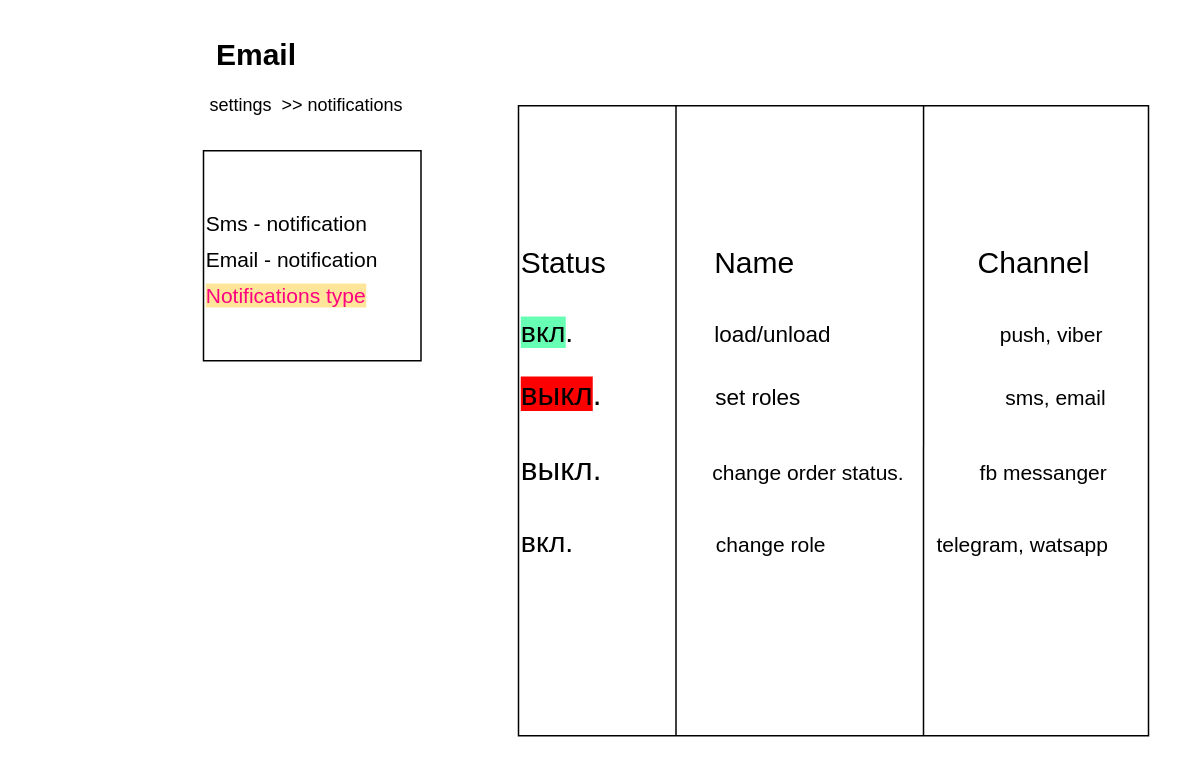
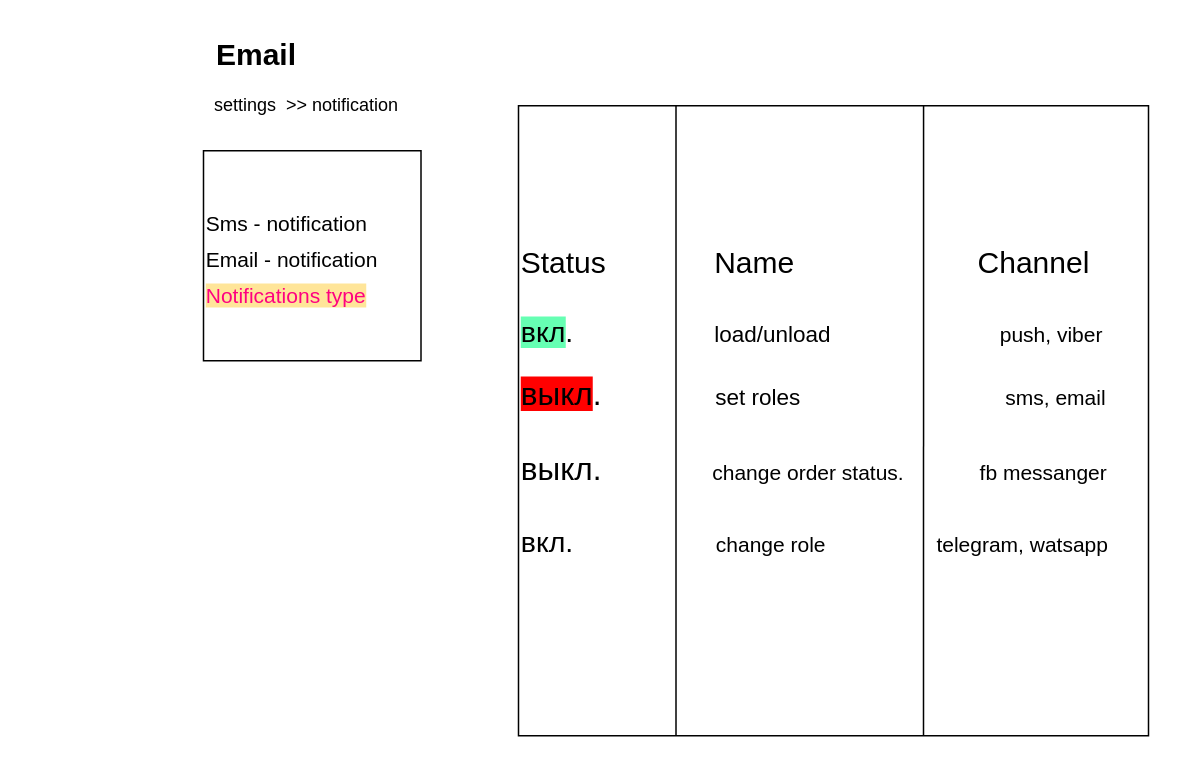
- <mxCell id="4" value="&amp;nbsp; &amp;nbsp; &amp;nbsp; &amp;nbsp; &amp;nbsp; &amp;nbsp; &amp;nbsp; &amp;nbsp; &amp;nbsp; &amp;nbsp; &amp;nbsp; &amp;nbsp;&lt;br&gt;&lt;br&gt;&amp;nbsp; &amp;nbsp; &amp;nbsp; &amp;nbsp; &amp;nbsp; &amp;nbsp; &amp;nbsp; &amp;nbsp; &amp;nbsp; &amp;nbsp; &amp;nbsp; &amp;nbsp; &amp;nbsp; &amp;nbsp; &amp;nbsp; &amp;nbsp; &amp;nbsp;settings&amp;nbsp; &amp;gt;&amp;gt; notifications&amp;nbsp;" style="text;html=1;align=center;verticalAlign=middle;resizable=0;points=[];autosize=1;" vertex="1" parent="1"><mxGeometry x="20" y="30" width="260" height="50" as="geometry" /></mxCell>
+ <mxCell id="4" value="&amp;nbsp; &amp;nbsp; &amp;nbsp; &amp;nbsp; &amp;nbsp; &amp;nbsp; &amp;nbsp; &amp;nbsp; &amp;nbsp; &amp;nbsp; &amp;nbsp; &amp;nbsp;&lt;br&gt;&lt;br&gt;&amp;nbsp; &amp;nbsp; &amp;nbsp; &amp;nbsp; &amp;nbsp; &amp;nbsp; &amp;nbsp; &amp;nbsp; &amp;nbsp; &amp;nbsp; &amp;nbsp; &amp;nbsp; &amp;nbsp; &amp;nbsp; &amp;nbsp; &amp;nbsp; &amp;nbsp;settings&amp;nbsp; &amp;gt;&amp;gt; notification&amp;nbsp;" style="text;html=1;align=center;verticalAlign=middle;resizable=0;points=[];autosize=1;" vertex="1" parent="1"><mxGeometry x="20" y="30" width="260" height="50" as="geometry" /></mxCell>
